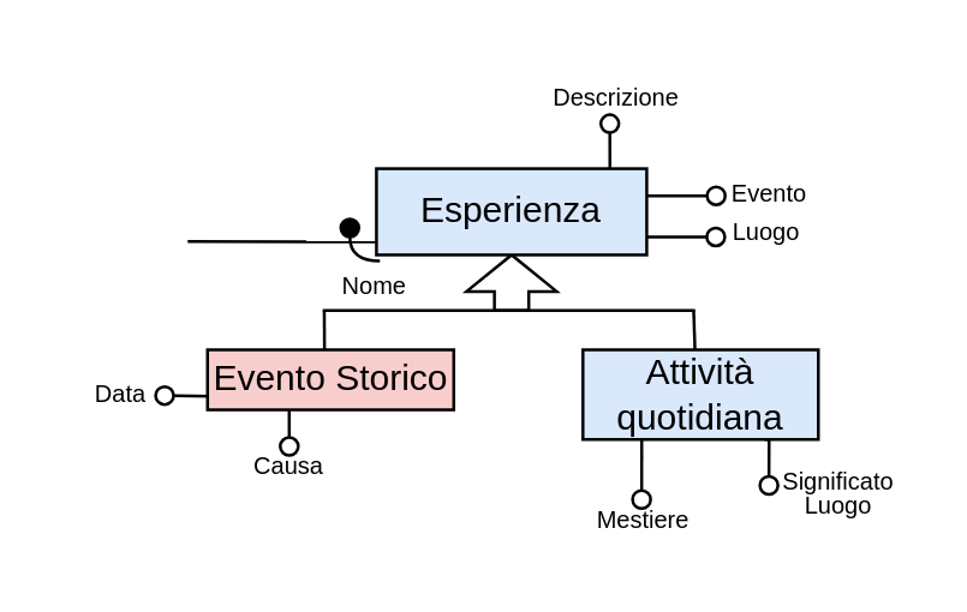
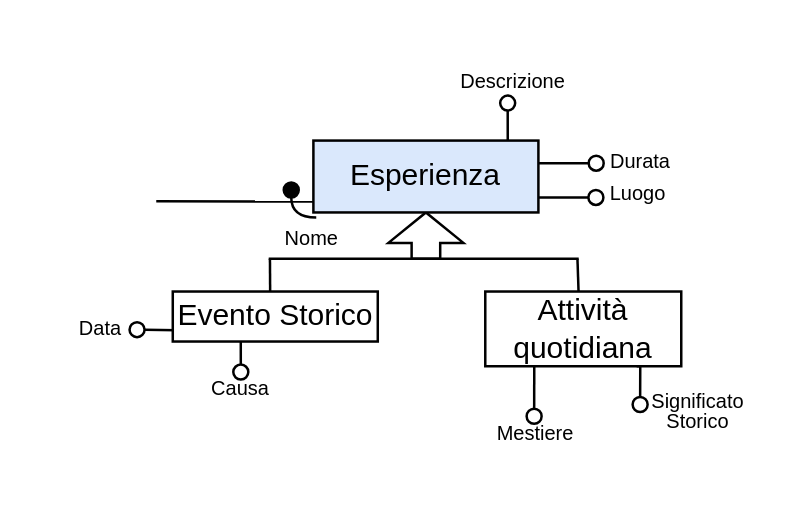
- <mxCell id="6" value="&lt;font style=&quot;font-size: 8px;&quot;&gt;Evento&lt;/font&gt;" style="text;html=1;align=center;verticalAlign=middle;whiteSpace=wrap;rounded=1;strokeColor=none;" vertex="1" parent="1"><mxGeometry x="235.86" y="52.98" width="40" height="20" as="geometry" /></mxCell>
+ <mxCell id="6" value="&lt;font style=&quot;font-size: 8px;&quot;&gt;Durata&lt;/font&gt;" style="text;html=1;align=center;verticalAlign=middle;whiteSpace=wrap;rounded=1;strokeColor=none;" vertex="1" parent="1"><mxGeometry x="235.86" y="52.98" width="40" height="20" as="geometry" /></mxCell>
- <mxCell id="22" value="Evento Storico" style="whiteSpace=wrap;html=1;align=center;fillColor=#f8cecc;" vertex="1" parent="1"><mxGeometry x="68.61" y="116.11" width="82" height="20" as="geometry" /></mxCell>
+ <mxCell id="22" value="Evento Storico" style="whiteSpace=wrap;html=1;align=center;" vertex="1" parent="1"><mxGeometry x="68.61" y="116.11" width="82" height="20" as="geometry" /></mxCell>
- <mxCell id="24" value="Attività quotidiana" style="whiteSpace=wrap;html=1;align=center;fillColor=#dae8fc;" vertex="1" parent="1"><mxGeometry x="193.61" y="116.11" width="78.39" height="29.89" as="geometry" /></mxCell>
+ <mxCell id="24" value="Attività quotidiana" style="whiteSpace=wrap;html=1;align=center;" vertex="1" parent="1"><mxGeometry x="193.61" y="116.11" width="78.39" height="29.89" as="geometry" /></mxCell>
- <mxCell id="25" value="&lt;font style=&quot;font-size: 8px;&quot;&gt;Significato&lt;/font&gt;&lt;div style=&quot;line-height: 20%;&quot;&gt;&lt;font style=&quot;font-size: 8px;&quot;&gt;Luogo&lt;/font&gt;&lt;/div&gt;" style="text;html=1;align=center;verticalAlign=middle;whiteSpace=wrap;rounded=1;strokeColor=none;" vertex="1" parent="1"><mxGeometry x="259.47" y="151" width="40" height="20" as="geometry" /></mxCell>
+ <mxCell id="25" value="&lt;font style=&quot;font-size: 8px;&quot;&gt;Significato&lt;/font&gt;&lt;div style=&quot;line-height: 20%;&quot;&gt;&lt;font style=&quot;font-size: 8px;&quot;&gt;Storico&lt;/font&gt;&lt;/div&gt;" style="text;html=1;align=center;verticalAlign=middle;whiteSpace=wrap;rounded=1;strokeColor=none;" vertex="1" parent="1"><mxGeometry x="259.47" y="151" width="40" height="20" as="geometry" /></mxCell>
